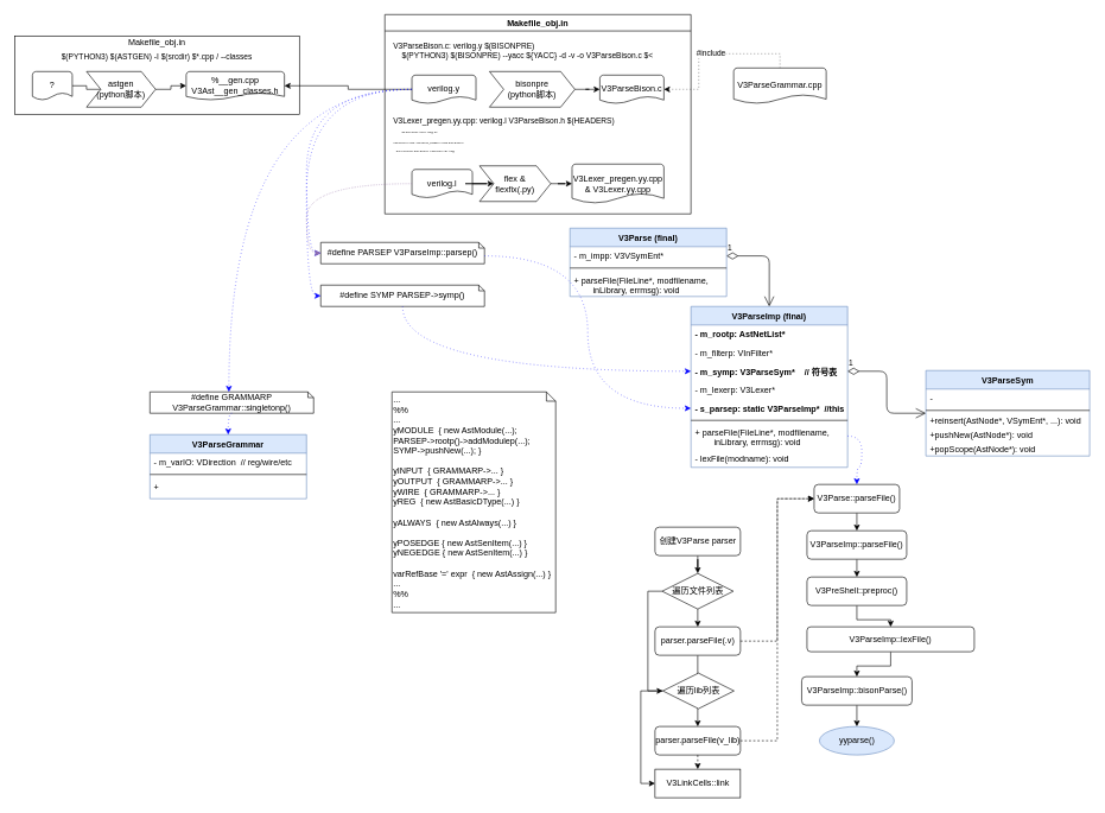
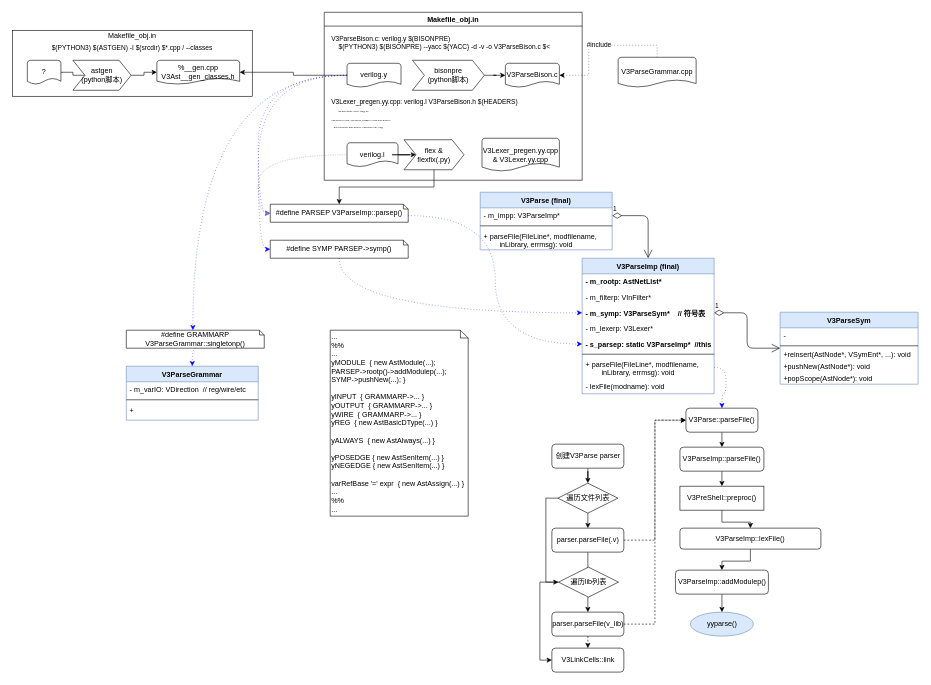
- <mxCell id="63" value="" style="edgeStyle=orthogonalEdgeStyle;rounded=0;jumpSize=6;orthogonalLoop=1;jettySize=auto;html=1;strokeWidth=1;" edge="1" parent="51" source="60" target="62"><mxGeometry relative="1" as="geometry" /></mxCell>
+ <mxCell id="63" value="" style="edgeStyle=orthogonalEdgeStyle;rounded=0;jumpSize=6;orthogonalLoop=1;jettySize=auto;html=1;strokeWidth=1;" edge="1" parent="51" source="60" target="64"><mxGeometry relative="1" as="geometry" /></mxCell>
- <mxCell id="47" value="- m_impp: V3VSymEnt*" style="text;strokeColor=none;fillColor=none;align=left;verticalAlign=top;spacingLeft=4;spacingRight=4;overflow=hidden;rotatable=0;points=[[0,0.5],[1,0.5]];portConstraint=eastwest;" vertex="1" parent="46"><mxGeometry y="26" width="220" height="26" as="geometry" /></mxCell>
+ <mxCell id="47" value="- m_impp: V3ParseImp*" style="text;strokeColor=none;fillColor=none;align=left;verticalAlign=top;spacingLeft=4;spacingRight=4;overflow=hidden;rotatable=0;points=[[0,0.5],[1,0.5]];portConstraint=eastwest;" vertex="1" parent="46"><mxGeometry y="26" width="220" height="26" as="geometry" /></mxCell>
- <mxCell id="17" value="V3PreShell::preproc()" style="rounded=1;whiteSpace=wrap;html=1;fontSize=12;glass=0;strokeWidth=1;shadow=0;" vertex="1" parent="1"><mxGeometry x="1133" y="810" width="140" height="40" as="geometry" /></mxCell>
+ <mxCell id="17" value="V3PreShell::preproc()" style="whiteSpace=wrap;html=1;fontSize=12;glass=0;strokeWidth=1;shadow=0;rounded=0;" vertex="1" parent="1"><mxGeometry x="1133" y="810" width="140" height="40" as="geometry" /></mxCell>
- <mxCell id="21" value="V3ParseImp::bisonParse()" style="rounded=1;whiteSpace=wrap;html=1;fontSize=12;glass=0;strokeWidth=1;shadow=0;" vertex="1" parent="1"><mxGeometry x="1125.5" y="950" width="155" height="40" as="geometry" /></mxCell>
+ <mxCell id="21" value="V3ParseImp::addModulep()" style="rounded=1;whiteSpace=wrap;html=1;fontSize=12;glass=0;strokeWidth=1;shadow=0;" vertex="1" parent="1"><mxGeometry x="1125.5" y="950" width="155" height="40" as="geometry" /></mxCell>
- <mxCell id="9" value="V3LinkCells::link" style="whiteSpace=wrap;html=1;fontSize=12;glass=0;strokeWidth=1;shadow=0;rounded=0;" vertex="1" parent="1"><mxGeometry x="919.5" y="1080" width="120" height="40" as="geometry" /></mxCell>
+ <mxCell id="9" value="V3LinkCells::link" style="rounded=1;whiteSpace=wrap;html=1;fontSize=12;glass=0;strokeWidth=1;shadow=0;" vertex="1" parent="1"><mxGeometry x="919.5" y="1080" width="120" height="40" as="geometry" /></mxCell>
